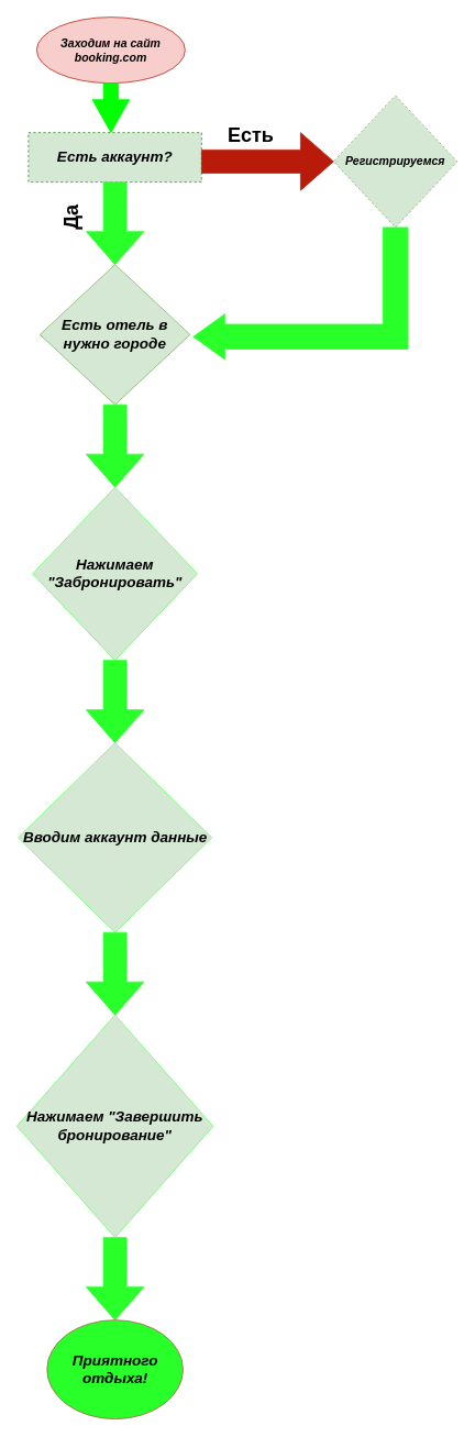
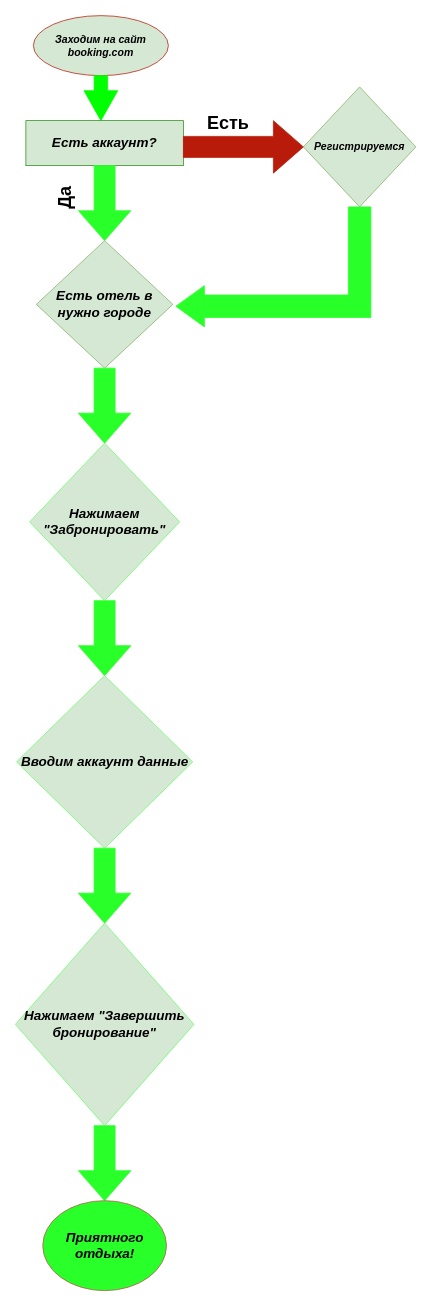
- <mxCell id="2" value="&lt;h3&gt;&lt;i&gt;Заходим на сайт booking.com&lt;/i&gt;&lt;/h3&gt;" style="ellipse;whiteSpace=wrap;html=1;fillColor=#f8cecc;strokeColor=#B81B09;" vertex="1" parent="1"><mxGeometry x="44" y="20" width="180" height="80" as="geometry" /></mxCell>
+ <mxCell id="2" value="&lt;h3&gt;&lt;i&gt;Заходим на сайт booking.com&lt;/i&gt;&lt;/h3&gt;" style="ellipse;whiteSpace=wrap;html=1;fillColor=#d5e8d4;strokeColor=#B81B09;" vertex="1" parent="1"><mxGeometry x="44" y="20" width="180" height="80" as="geometry" /></mxCell>
- <mxCell id="4" value="&lt;h2&gt;&lt;i&gt;Есть аккаунт?&lt;/i&gt;&lt;/h2&gt;" style="rounded=0;whiteSpace=wrap;html=1;strokeColor=#318C1B;fillColor=#d5e8d4;dashed=1;" vertex="1" parent="1"><mxGeometry x="34" y="160" width="210" height="60" as="geometry" /></mxCell>
+ <mxCell id="4" value="&lt;h2&gt;&lt;i&gt;Есть аккаунт?&lt;/i&gt;&lt;/h2&gt;" style="rounded=0;whiteSpace=wrap;html=1;strokeColor=#318C1B;fillColor=#d5e8d4;" vertex="1" parent="1"><mxGeometry x="34" y="160" width="210" height="60" as="geometry" /></mxCell>
- <mxCell id="9" value="&lt;h3&gt;&lt;i&gt;Регистрируемся&lt;/i&gt;&lt;/h3&gt;" style="rhombus;whiteSpace=wrap;html=1;strokeColor=#82B366;fillColor=#D5E8D4;dashed=1;" vertex="1" parent="1"><mxGeometry x="404" y="115" width="150" height="160" as="geometry" /></mxCell>
+ <mxCell id="9" value="&lt;h3&gt;&lt;i&gt;Регистрируемся&lt;/i&gt;&lt;/h3&gt;" style="rhombus;whiteSpace=wrap;html=1;strokeColor=#82B366;fillColor=#D5E8D4;" vertex="1" parent="1"><mxGeometry x="404" y="115" width="150" height="160" as="geometry" /></mxCell>
